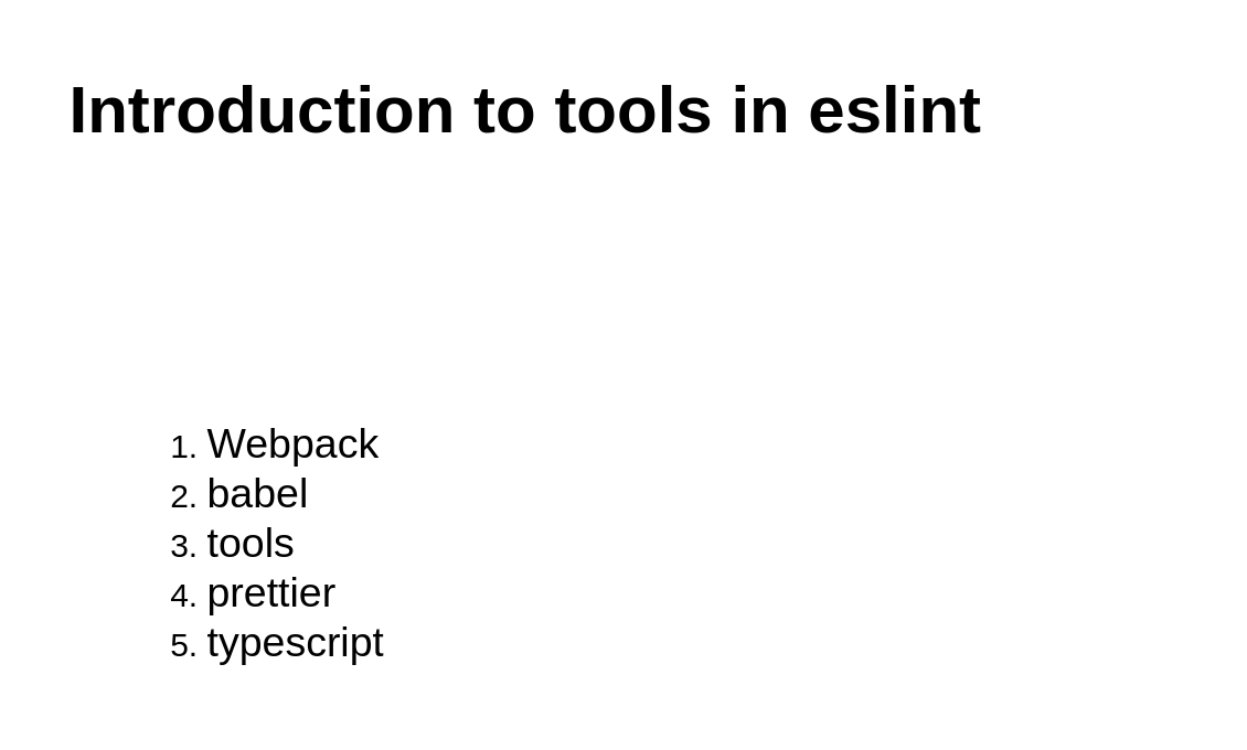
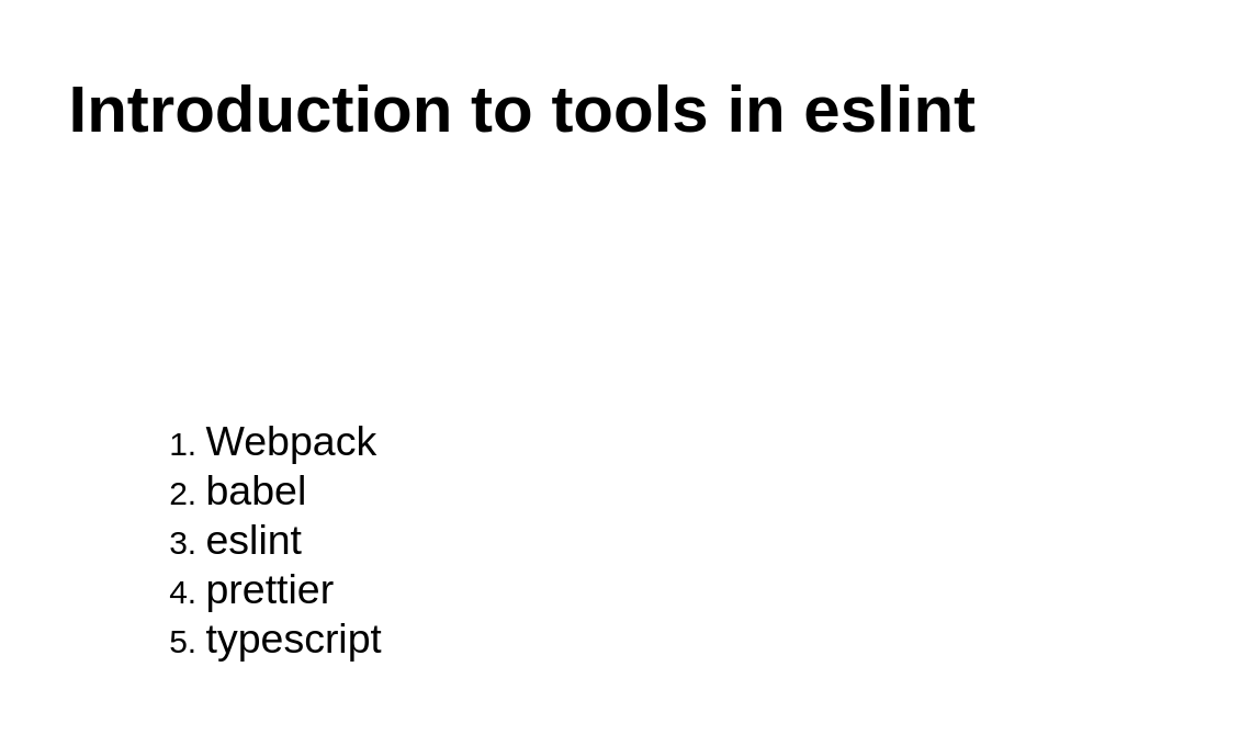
- <mxCell id="3" value="&lt;ol&gt;&lt;li&gt;&lt;span style=&quot;font-size: 15px&quot;&gt;Webpack&lt;/span&gt;&lt;/li&gt;&lt;li&gt;&lt;span style=&quot;font-size: 15px&quot;&gt;babel&lt;/span&gt;&lt;/li&gt;&lt;li&gt;&lt;span style=&quot;font-size: 15px&quot;&gt;tools&lt;/span&gt;&lt;/li&gt;&lt;li&gt;&lt;span style=&quot;font-size: 15px&quot;&gt;prettier&lt;/span&gt;&lt;/li&gt;&lt;li&gt;&lt;span style=&quot;font-size: 15px&quot;&gt;typescript&lt;/span&gt;&lt;/li&gt;&lt;/ol&gt;" style="text;html=1;strokeColor=none;fillColor=none;spacing=5;spacingTop=-20;whiteSpace=wrap;overflow=hidden;rounded=0;" vertex="1" parent="1"><mxGeometry x="30" y="150" width="180" height="100" as="geometry" /></mxCell>
+ <mxCell id="3" value="&lt;ol&gt;&lt;li&gt;&lt;span style=&quot;font-size: 15px&quot;&gt;Webpack&lt;/span&gt;&lt;/li&gt;&lt;li&gt;&lt;span style=&quot;font-size: 15px&quot;&gt;babel&lt;/span&gt;&lt;/li&gt;&lt;li&gt;&lt;span style=&quot;font-size: 15px&quot;&gt;eslint&lt;/span&gt;&lt;/li&gt;&lt;li&gt;&lt;span style=&quot;font-size: 15px&quot;&gt;prettier&lt;/span&gt;&lt;/li&gt;&lt;li&gt;&lt;span style=&quot;font-size: 15px&quot;&gt;typescript&lt;/span&gt;&lt;/li&gt;&lt;/ol&gt;" style="text;html=1;strokeColor=none;fillColor=none;spacing=5;spacingTop=-20;whiteSpace=wrap;overflow=hidden;rounded=0;" vertex="1" parent="1"><mxGeometry x="30" y="150" width="180" height="100" as="geometry" /></mxCell>
